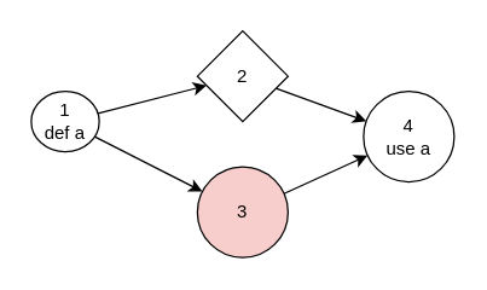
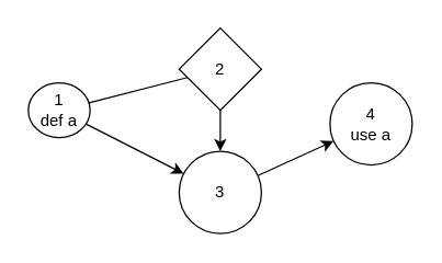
- <mxCell id="8" value="" style="endArrow=classic;html=1;rounded=0;" edge="1" parent="1" source="2" target="9"><mxGeometry width="50" height="50" relative="1" as="geometry"><mxPoint x="110" y="120" as="sourcePoint" /><mxPoint x="270" y="120" as="targetPoint" /></mxGeometry></mxCell>
+ <mxCell id="8" value="" style="endArrow=none;html=1;rounded=0;" edge="1" parent="1" source="2" target="9"><mxGeometry width="50" height="50" relative="1" as="geometry"><mxPoint x="110" y="120" as="sourcePoint" /><mxPoint x="270" y="120" as="targetPoint" /></mxGeometry></mxCell>
- <mxCell id="4" value="" style="endArrow=classic;html=1;rounded=0;" parent="1" source="9" target="3" edge="1"><mxGeometry width="50" height="50" relative="1" as="geometry"><mxPoint x="20" y="400" as="sourcePoint" /><mxPoint x="70" y="350" as="targetPoint" /></mxGeometry></mxCell>
+ <mxCell id="4" value="" style="endArrow=classic;html=1;rounded=0;" parent="1" source="9" target="5" edge="1"><mxGeometry width="50" height="50" relative="1" as="geometry"><mxPoint x="20" y="400" as="sourcePoint" /><mxPoint x="70" y="350" as="targetPoint" /></mxGeometry></mxCell>
- <mxCell id="5" value="3" style="ellipse;whiteSpace=wrap;html=1;fillColor=#f8cecc;" vertex="1" parent="1"><mxGeometry x="130" y="110" width="60" height="60" as="geometry" /></mxCell>
+ <mxCell id="5" value="3" style="ellipse;whiteSpace=wrap;html=1;" vertex="1" parent="1"><mxGeometry x="130" y="110" width="60" height="60" as="geometry" /></mxCell>
